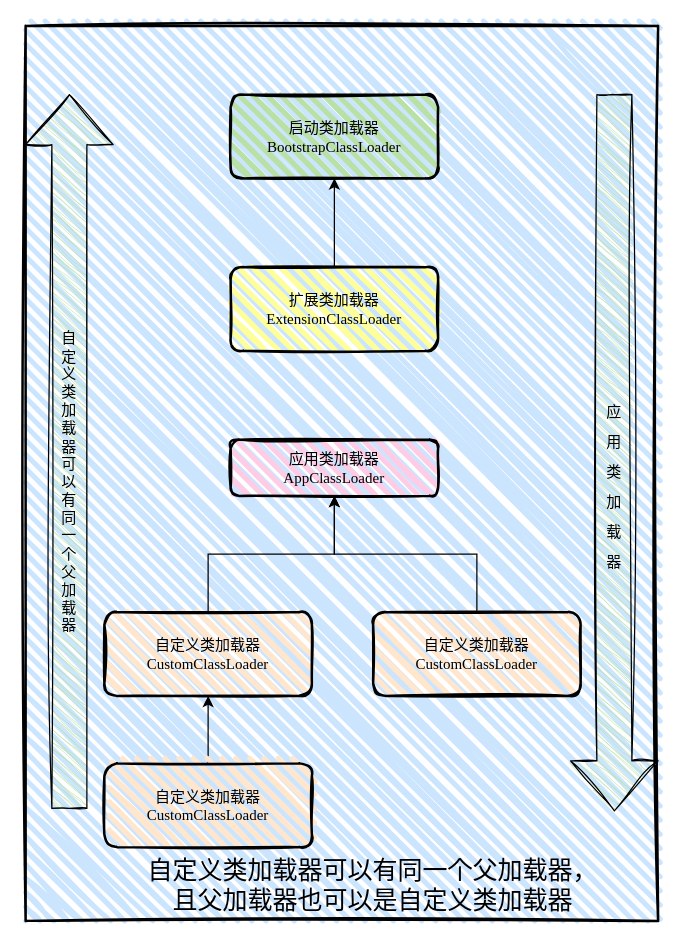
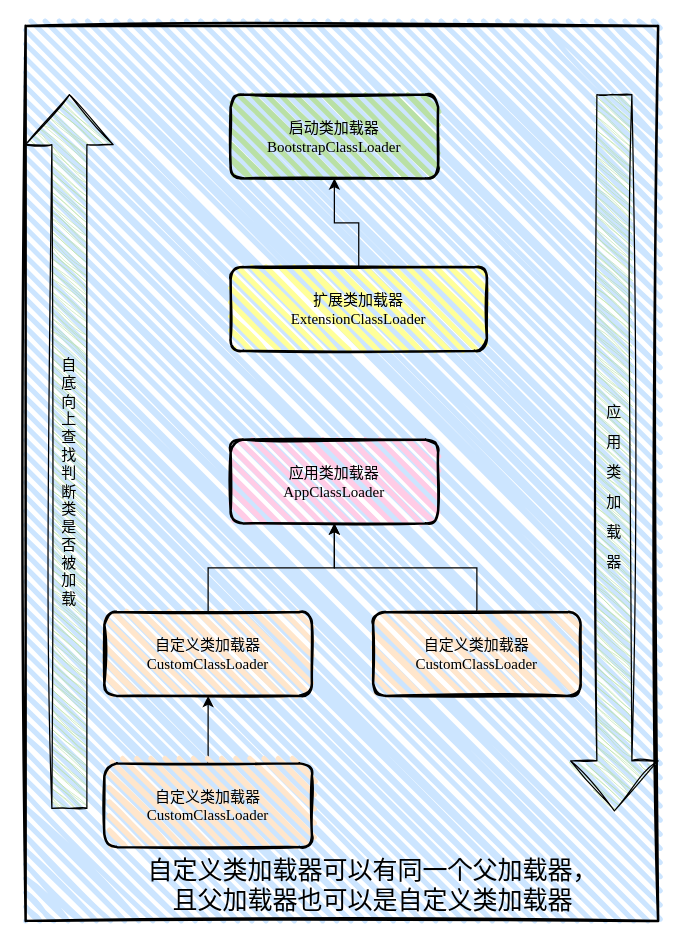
- <mxCell id="5" value="&lt;font face=&quot;Comic Sans MS&quot;&gt;扩展类加载器&lt;br&gt;ExtensionClassLoader&lt;br&gt;&lt;/font&gt;" style="rounded=1;whiteSpace=wrap;html=1;strokeWidth=2;fillWeight=4;hachureGap=8;hachureAngle=45;fillColor=#FFFF99;sketch=1;" vertex="1" parent="1"><mxGeometry x="184" y="213" width="166" height="67" as="geometry" /></mxCell>
+ <mxCell id="5" value="&lt;font face=&quot;Comic Sans MS&quot;&gt;扩展类加载器&lt;br&gt;ExtensionClassLoader&lt;br&gt;&lt;/font&gt;" style="rounded=1;whiteSpace=wrap;html=1;strokeWidth=2;fillWeight=4;hachureGap=8;hachureAngle=45;fillColor=#FFFF99;sketch=1;" vertex="1" parent="1"><mxGeometry x="184" y="213" width="205" height="67" as="geometry" /></mxCell>
- <mxCell id="6" value="&lt;font face=&quot;Comic Sans MS&quot;&gt;应用类加载器&lt;br&gt;AppClassLoader&lt;br&gt;&lt;/font&gt;" style="rounded=1;whiteSpace=wrap;html=1;strokeWidth=2;fillWeight=4;hachureGap=8;hachureAngle=45;fillColor=#FFCCE6;sketch=1;" vertex="1" parent="1"><mxGeometry x="184" y="351" width="166" height="45" as="geometry" /></mxCell>
+ <mxCell id="6" value="&lt;font face=&quot;Comic Sans MS&quot;&gt;应用类加载器&lt;br&gt;AppClassLoader&lt;br&gt;&lt;/font&gt;" style="rounded=1;whiteSpace=wrap;html=1;strokeWidth=2;fillWeight=4;hachureGap=8;hachureAngle=45;fillColor=#FFCCE6;sketch=1;" vertex="1" parent="1"><mxGeometry x="184" y="351" width="166" height="67" as="geometry" /></mxCell>
- <mxCell id="14" value="&lt;font face=&quot;Comic Sans MS&quot;&gt;自定义类加载器可以有同一个父加载器&lt;/font&gt;" style="text;html=1;strokeColor=none;fillColor=none;align=center;verticalAlign=middle;whiteSpace=wrap;rounded=0;" vertex="1" parent="1"><mxGeometry x="44" y="231.5" width="22" height="306" as="geometry" /></mxCell>
+ <mxCell id="14" value="&lt;font face=&quot;Comic Sans MS&quot;&gt;自底向上查找判断类是否被加载&lt;/font&gt;" style="text;html=1;strokeColor=none;fillColor=none;align=center;verticalAlign=middle;whiteSpace=wrap;rounded=0;" vertex="1" parent="1"><mxGeometry x="44" y="231.5" width="22" height="306" as="geometry" /></mxCell>
